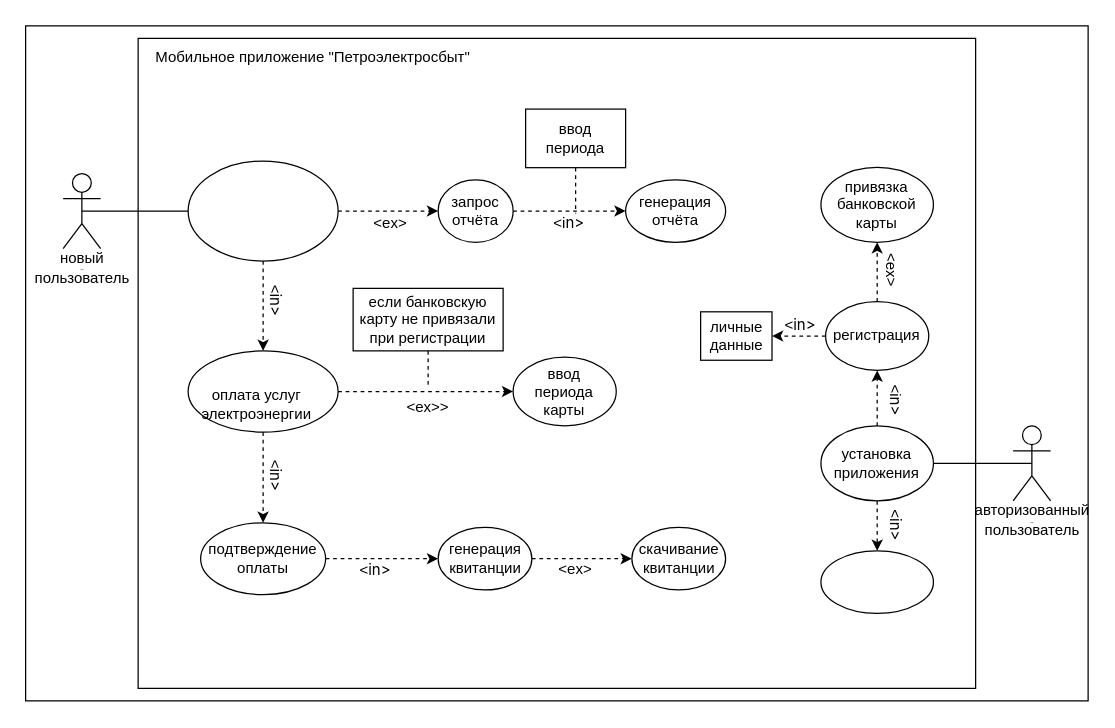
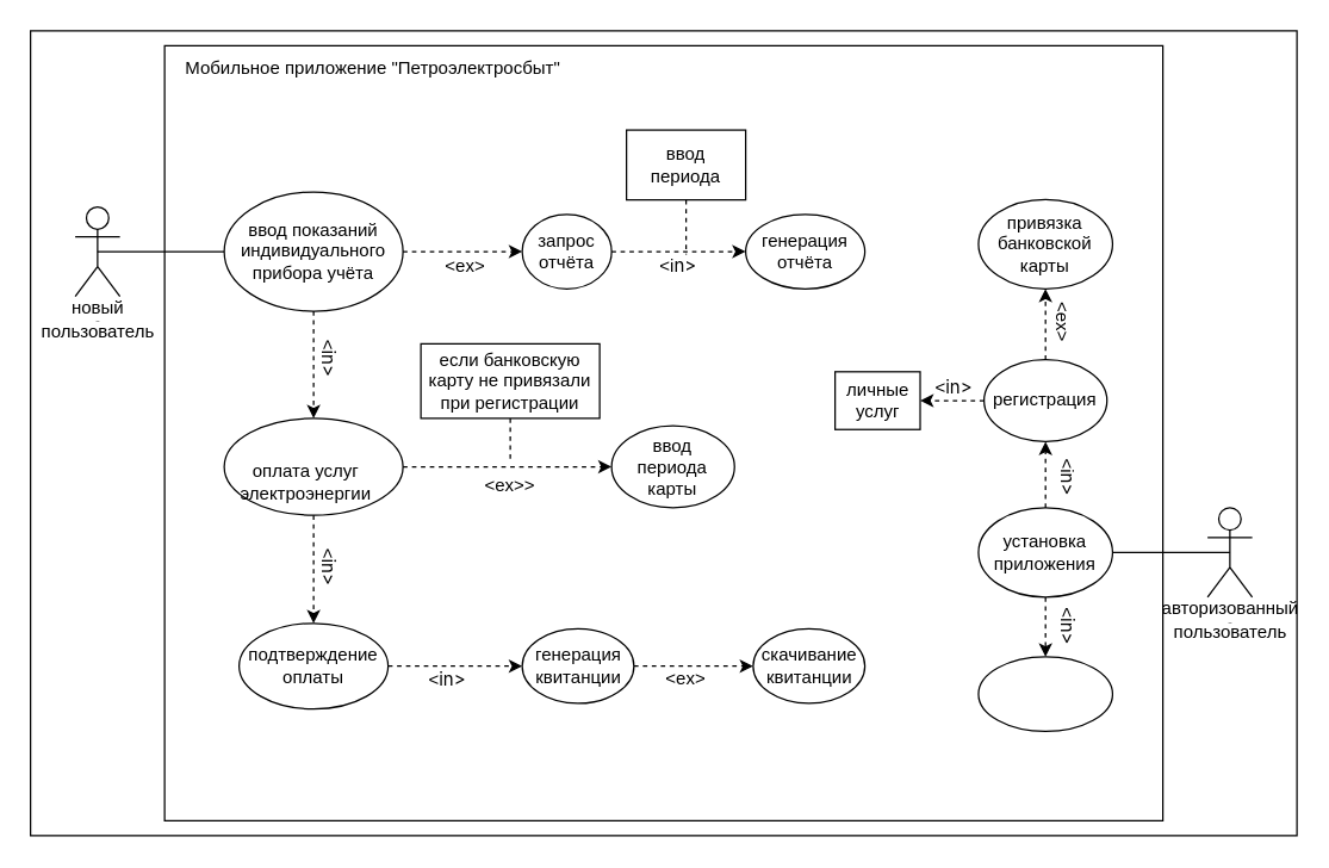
+ <mxCell id="13" value="ввод показаний&lt;br&gt;индивидуального&lt;br&gt;прибора учёта" style="text;html=1;strokeColor=none;fillColor=none;align=center;verticalAlign=middle;whiteSpace=wrap;rounded=0;" parent="11" vertex="1"><mxGeometry x="10" y="25" width="100" height="30" as="geometry" /></mxCell>
- <mxCell id="48" value="личные&lt;br&gt;данные" style="text;html=1;strokeColor=none;fillColor=none;align=center;verticalAlign=middle;whiteSpace=wrap;rounded=0;" parent="46" vertex="1"><mxGeometry x="3.55" y="4.37" width="50" height="30" as="geometry" /></mxCell>
+ <mxCell id="48" value="личные&lt;br&gt;услуг" style="text;html=1;strokeColor=none;fillColor=none;align=center;verticalAlign=middle;whiteSpace=wrap;rounded=0;" parent="46" vertex="1"><mxGeometry x="3.55" y="4.37" width="50" height="30" as="geometry" /></mxCell>
